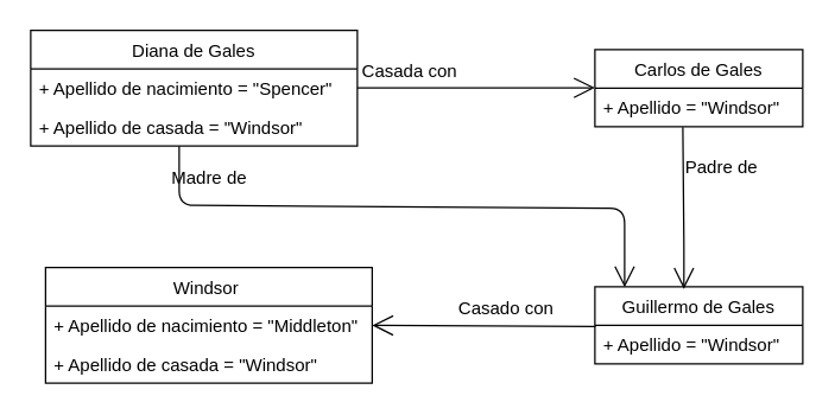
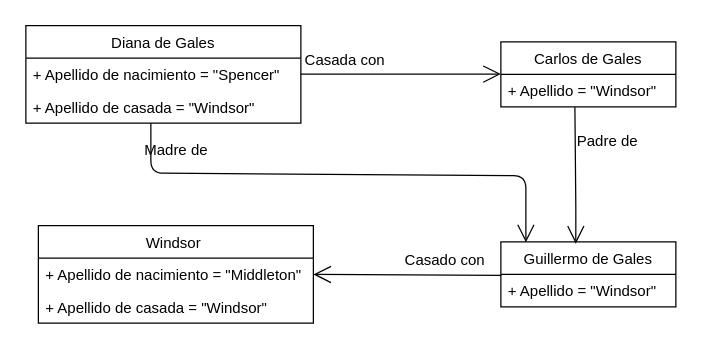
- <mxCell id="17" value="Casado con" style="text;html=1;align=center;verticalAlign=middle;resizable=0;points=[];autosize=1;strokeColor=none;fillColor=none;" vertex="1" parent="1"><mxGeometry x="295" y="193" width="90" height="30" as="geometry" /></mxCell>
+ <mxCell id="17" value="Casado con" style="text;html=1;align=center;verticalAlign=middle;resizable=0;points=[];autosize=1;strokeColor=none;fillColor=none;" vertex="1" parent="1"><mxGeometry x="310" y="193" width="90" height="30" as="geometry" /></mxCell>
